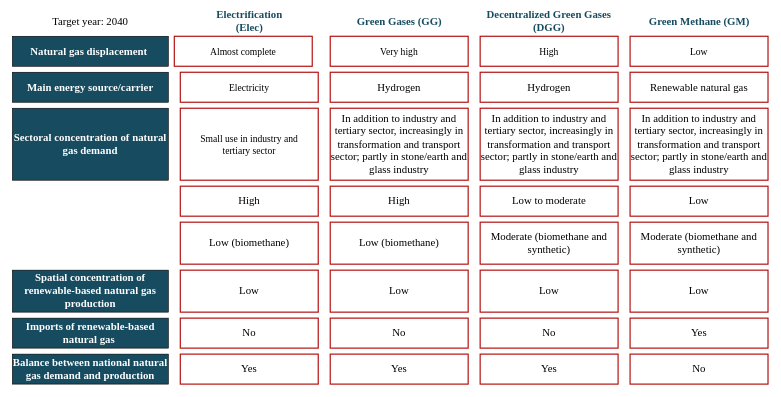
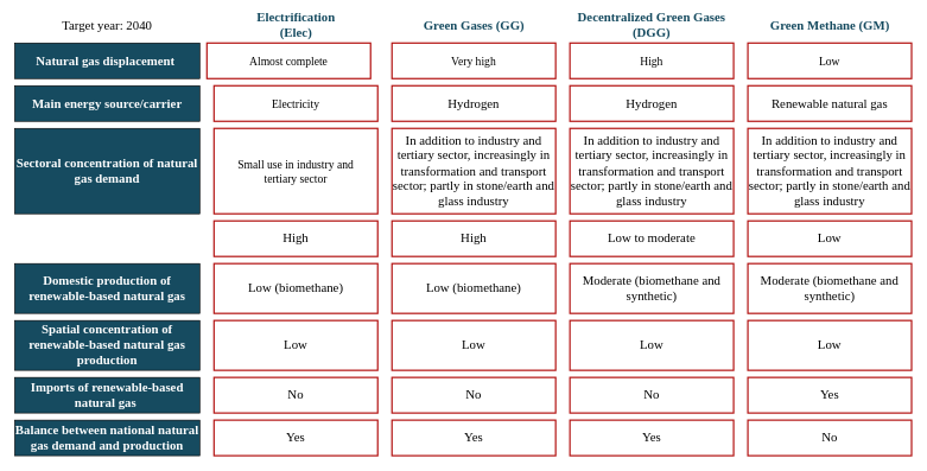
+ <mxCell id="18" value="&lt;font face=&quot;Segoe UI Light&quot;&gt;&lt;span style=&quot;font-size: 18px&quot;&gt;Domestic production of renewable-based natural gas&lt;/span&gt;&lt;/font&gt;" style="rounded=0;whiteSpace=wrap;html=1;fillColor=#164B60;fontColor=#FFFFFF;fontStyle=1" vertex="1" parent="1"><mxGeometry x="20" y="370" width="260" height="70" as="geometry" /></mxCell>
